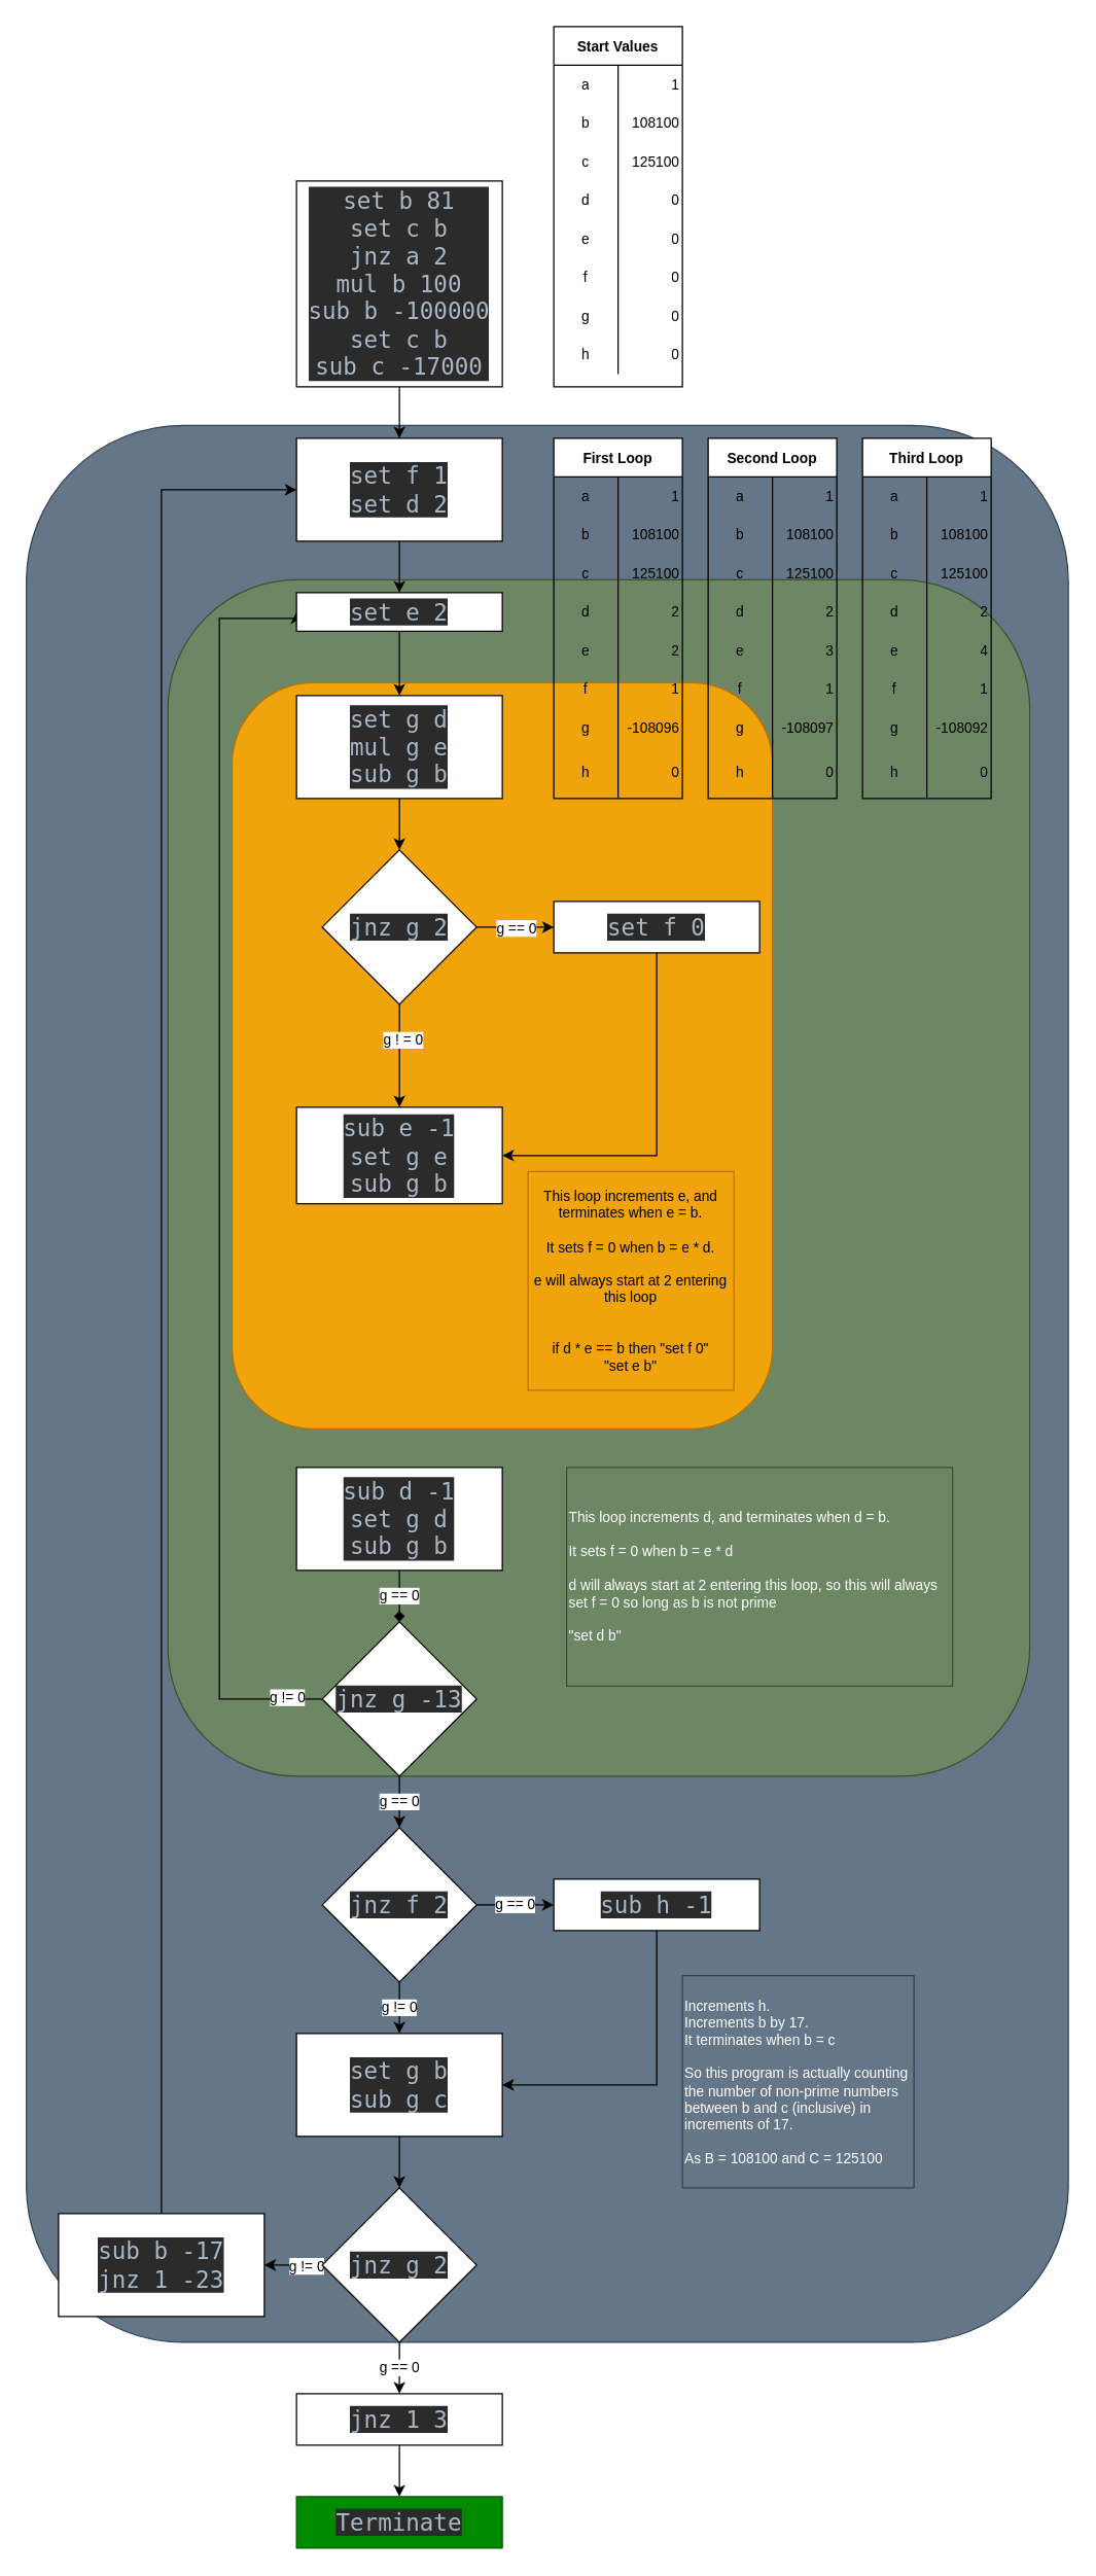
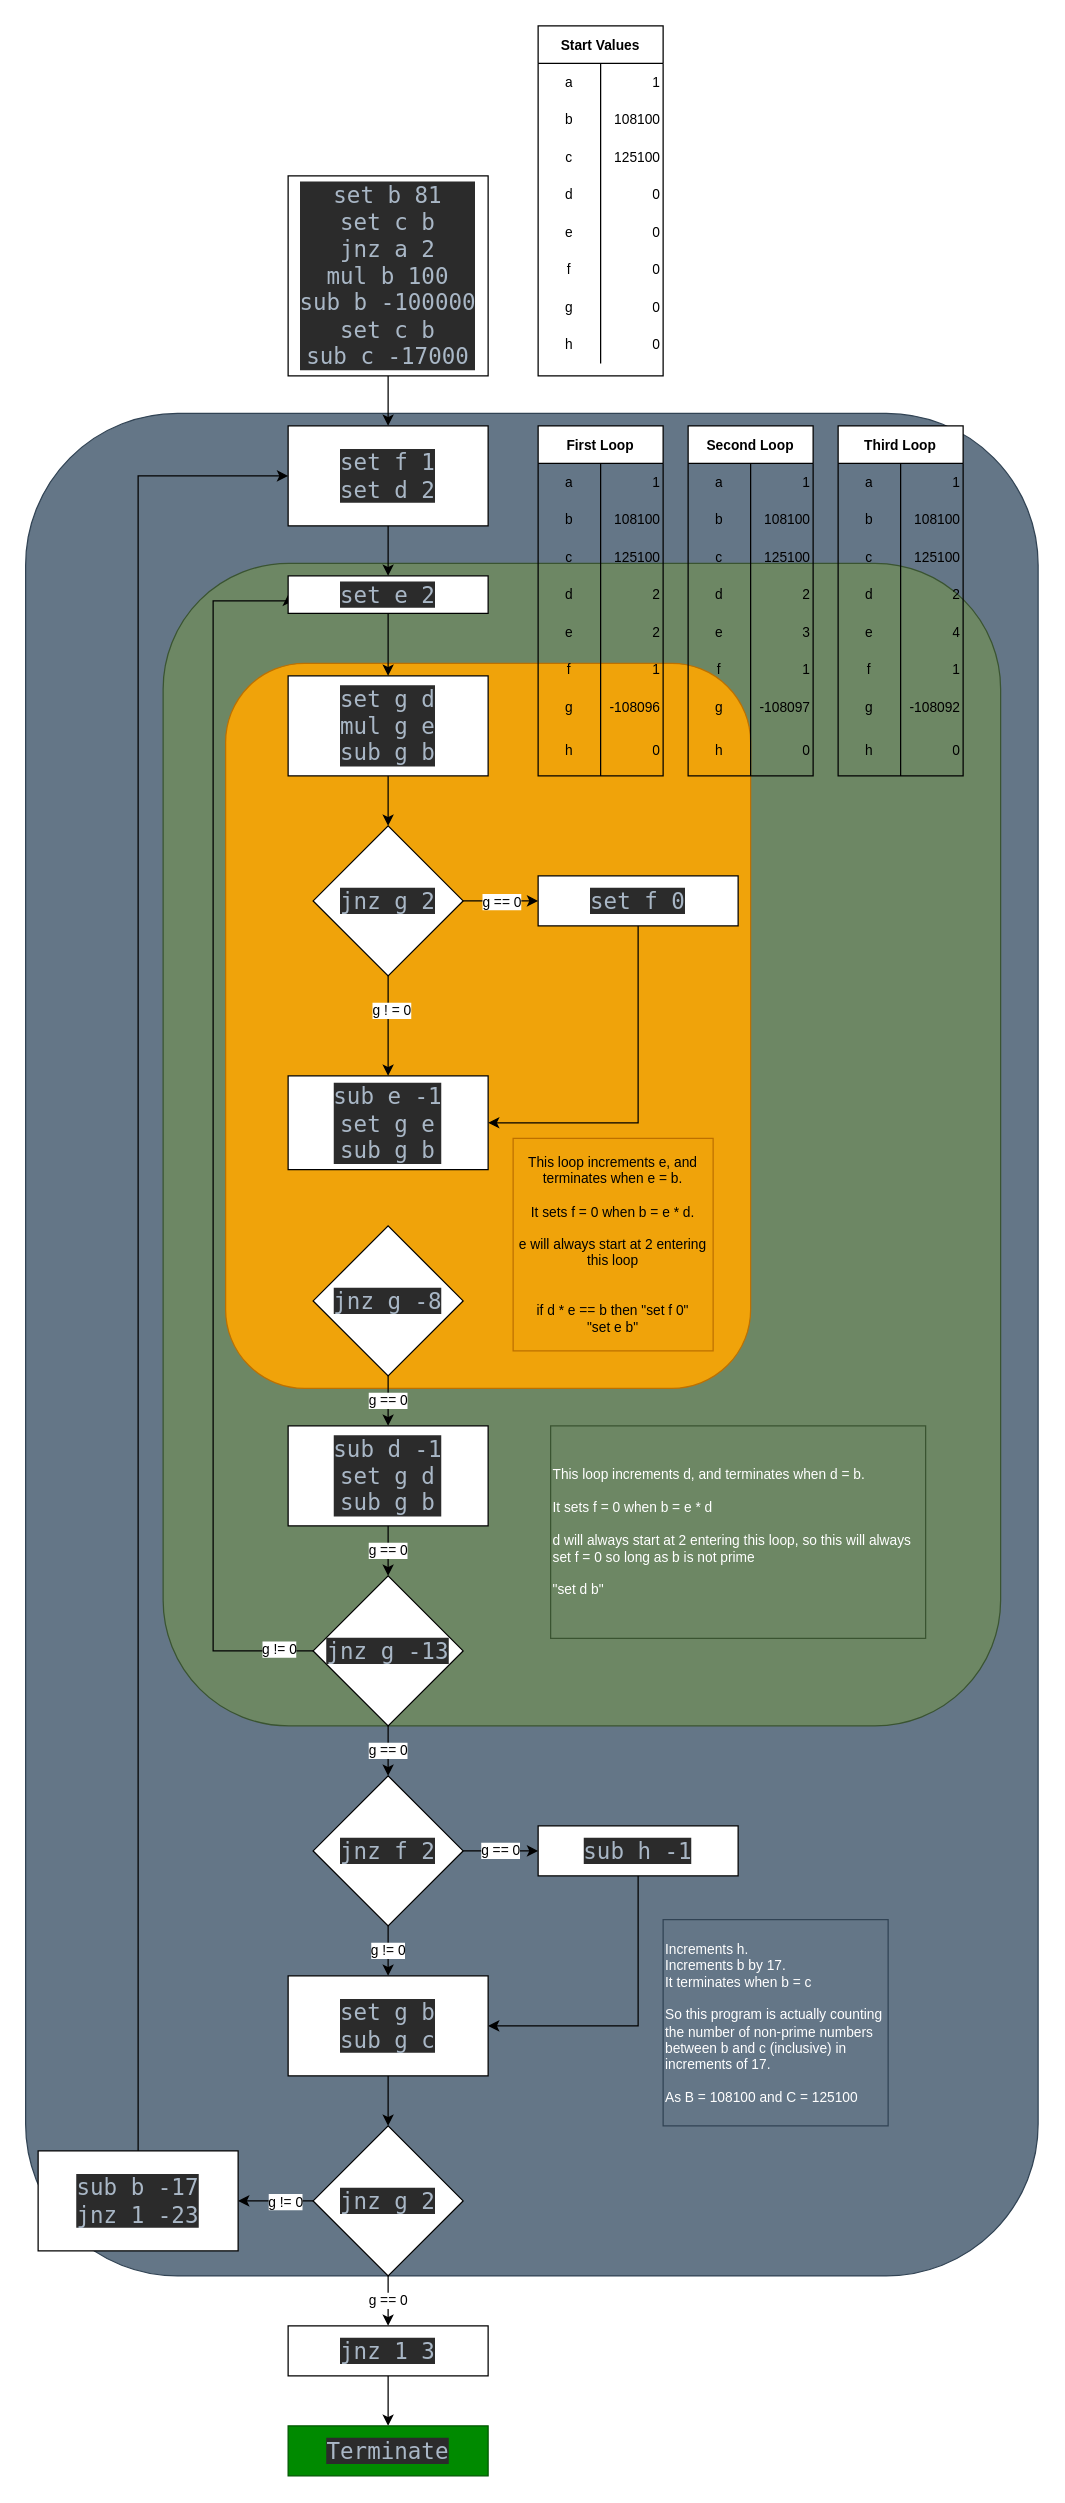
+ <mxCell id="16" value="&lt;pre style=&quot;background-color:#2b2b2b;color:#a9b7c6;font-family:'JetBrains Mono',monospace;font-size:13.5pt;&quot;&gt;&lt;pre style=&quot;font-family: &amp;quot;JetBrains Mono&amp;quot;, monospace; font-size: 13.5pt;&quot;&gt;jnz g -8&lt;/pre&gt;&lt;/pre&gt;" style="rhombus;whiteSpace=wrap;html=1;fontSize=11;" vertex="1" parent="1"><mxGeometry x="250" y="980" width="120" height="120" as="geometry" /></mxCell>
+ <mxCell id="15" value="g == 0" style="edgeStyle=orthogonalEdgeStyle;rounded=0;orthogonalLoop=1;jettySize=auto;html=1;exitX=0.5;exitY=1;exitDx=0;exitDy=0;entryX=0.5;entryY=0;entryDx=0;entryDy=0;fontSize=11;" edge="1" parent="1" source="16" target="20"><mxGeometry relative="1" as="geometry" /></mxCell>
- <mxCell id="19" value="g == 0" style="edgeStyle=orthogonalEdgeStyle;rounded=0;orthogonalLoop=1;jettySize=auto;html=1;exitX=0.5;exitY=1;exitDx=0;exitDy=0;entryX=0.5;entryY=0;entryDx=0;entryDy=0;fontSize=11;endArrow=diamond;" edge="1" parent="1" source="20" target="24"><mxGeometry relative="1" as="geometry" /></mxCell>
+ <mxCell id="19" value="g == 0" style="edgeStyle=orthogonalEdgeStyle;rounded=0;orthogonalLoop=1;jettySize=auto;html=1;exitX=0.5;exitY=1;exitDx=0;exitDy=0;entryX=0.5;entryY=0;entryDx=0;entryDy=0;fontSize=11;" edge="1" parent="1" source="20" target="24"><mxGeometry relative="1" as="geometry" /></mxCell>
- <mxCell id="42" value="&lt;pre style=&quot;background-color:#2b2b2b;color:#a9b7c6;font-family:'JetBrains Mono',monospace;font-size:13.5pt;&quot;&gt;&lt;pre style=&quot;font-family: &amp;quot;JetBrains Mono&amp;quot;, monospace; font-size: 13.5pt;&quot;&gt;sub b -17&lt;br&gt;jnz 1 -23&lt;/pre&gt;&lt;/pre&gt;" style="rounded=0;whiteSpace=wrap;html=1;fontSize=11;" vertex="1" parent="1"><mxGeometry x="45" y="1720" width="160" height="80" as="geometry" /></mxCell>
+ <mxCell id="42" value="&lt;pre style=&quot;background-color:#2b2b2b;color:#a9b7c6;font-family:'JetBrains Mono',monospace;font-size:13.5pt;&quot;&gt;&lt;pre style=&quot;font-family: &amp;quot;JetBrains Mono&amp;quot;, monospace; font-size: 13.5pt;&quot;&gt;sub b -17&lt;br&gt;jnz 1 -23&lt;/pre&gt;&lt;/pre&gt;" style="rounded=0;whiteSpace=wrap;html=1;fontSize=11;" vertex="1" parent="1"><mxGeometry x="30" y="1720" width="160" height="80" as="geometry" /></mxCell>
